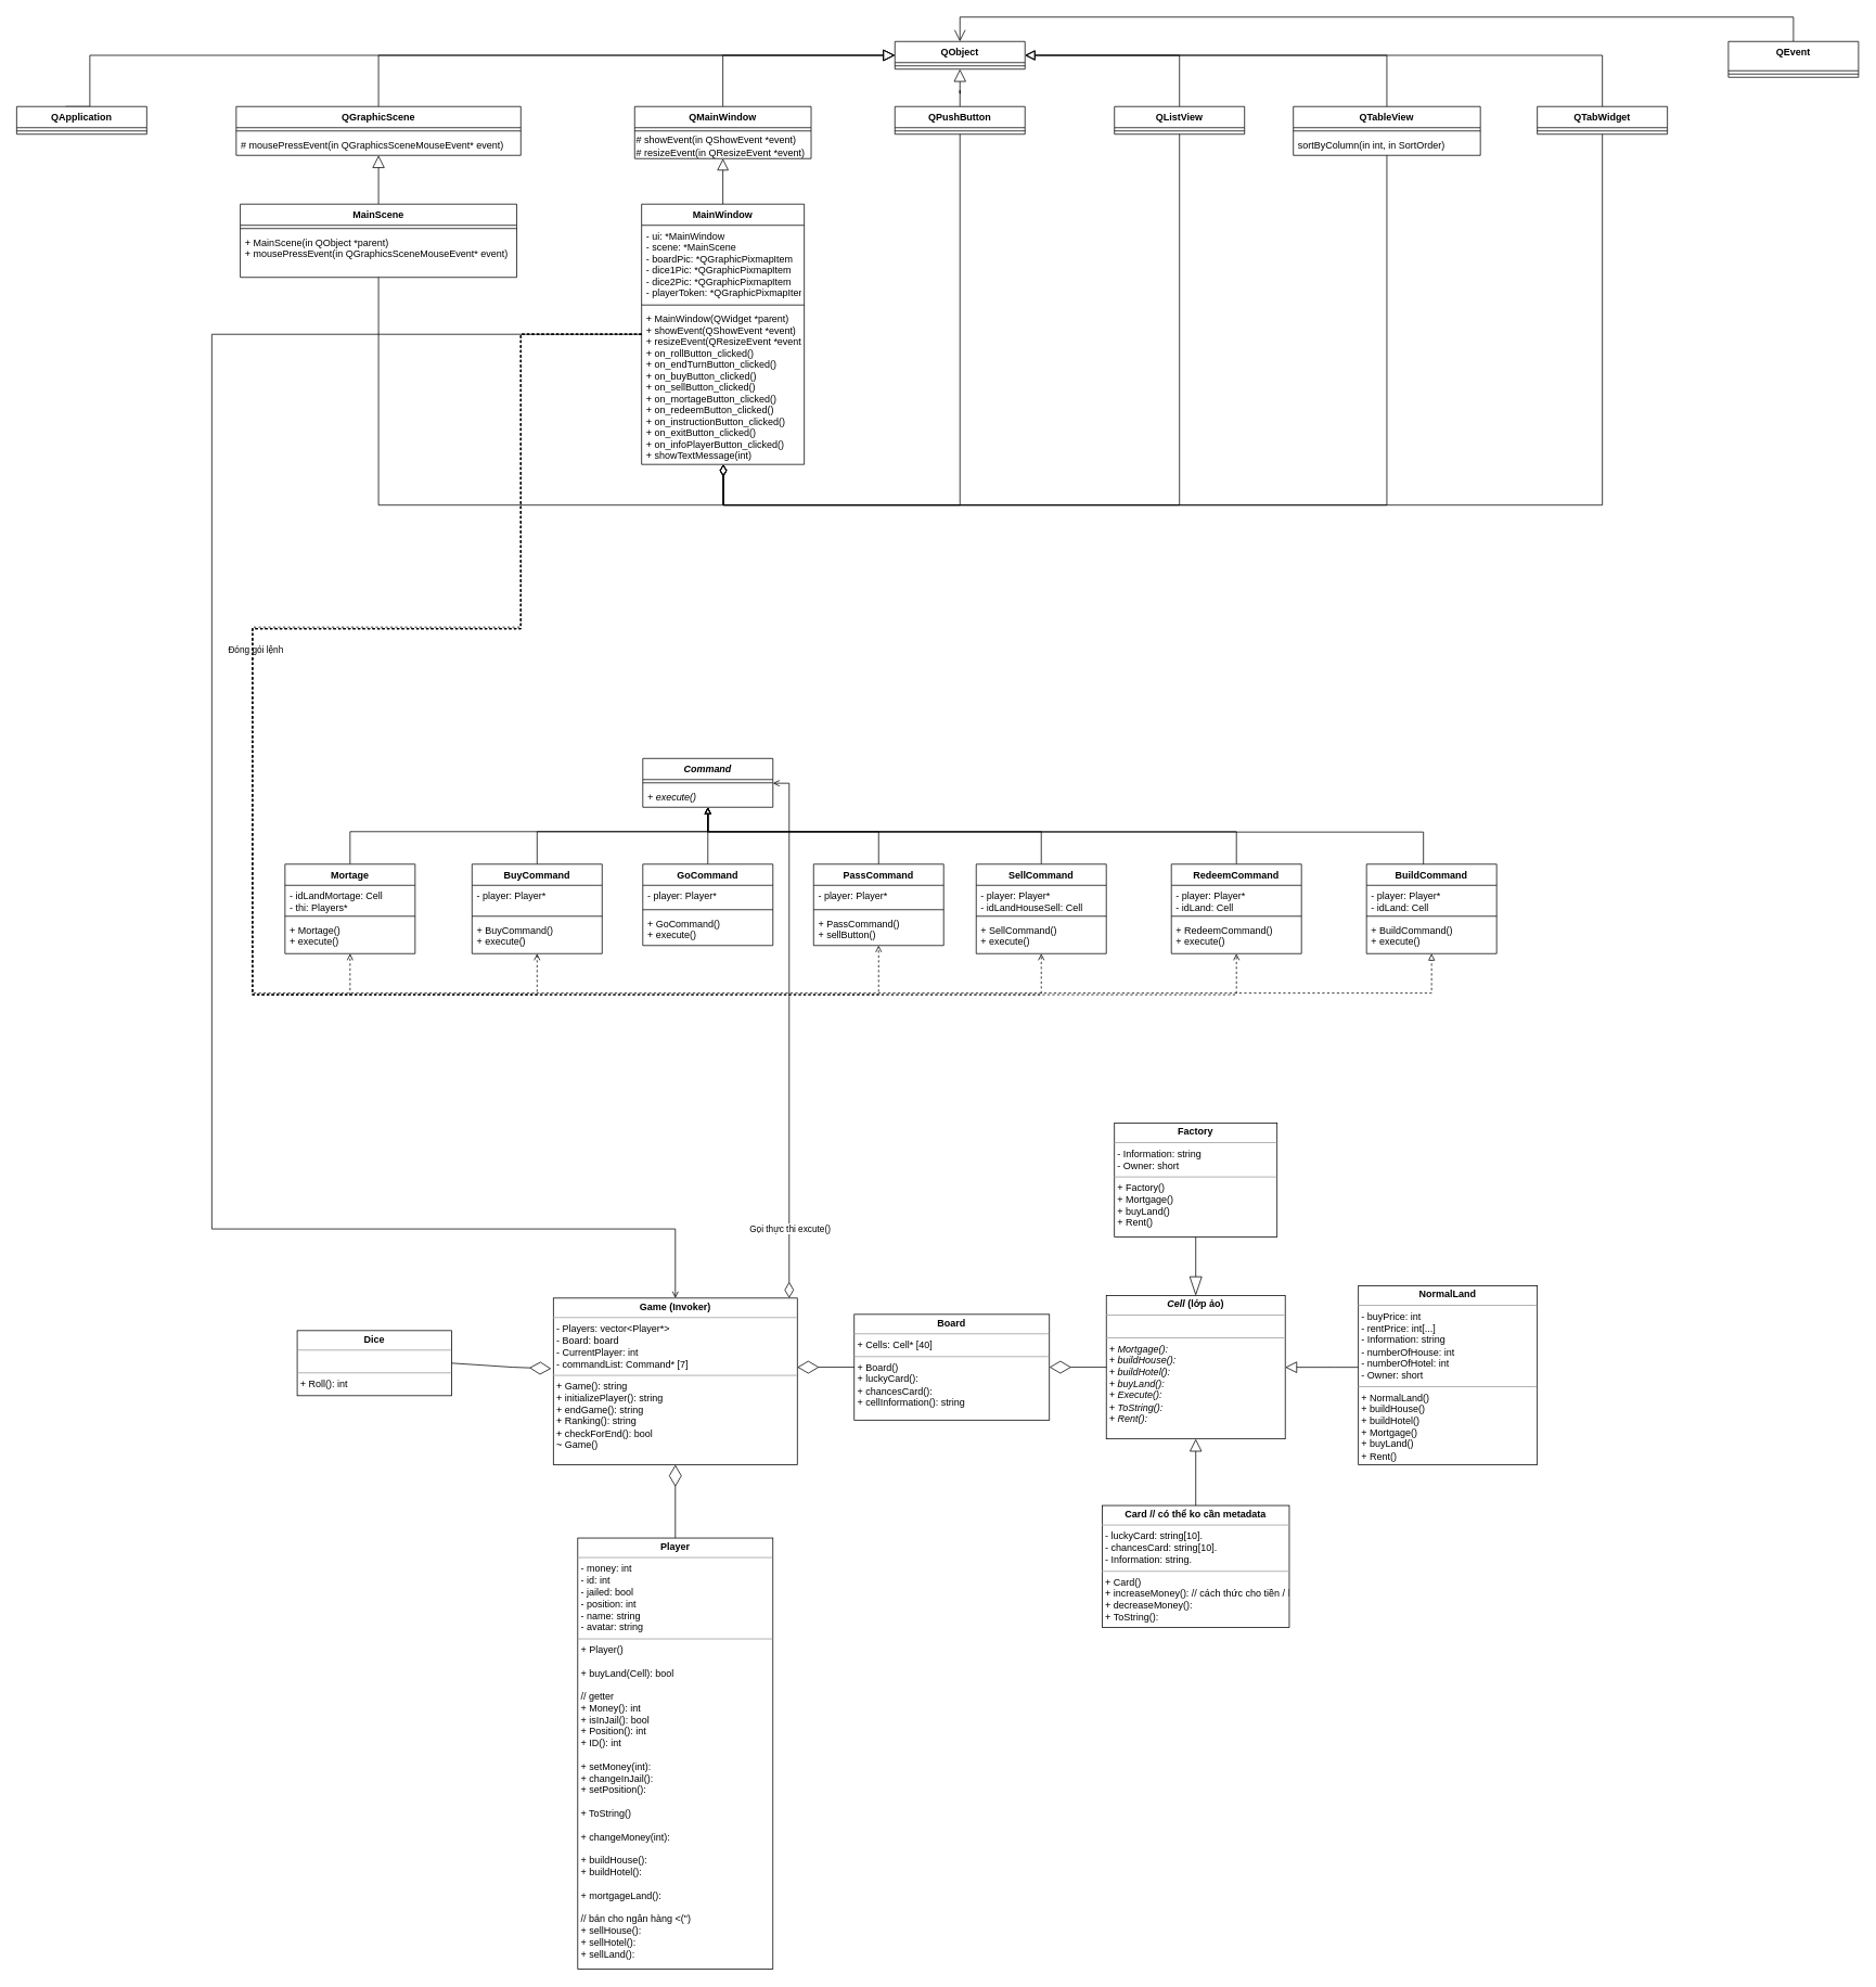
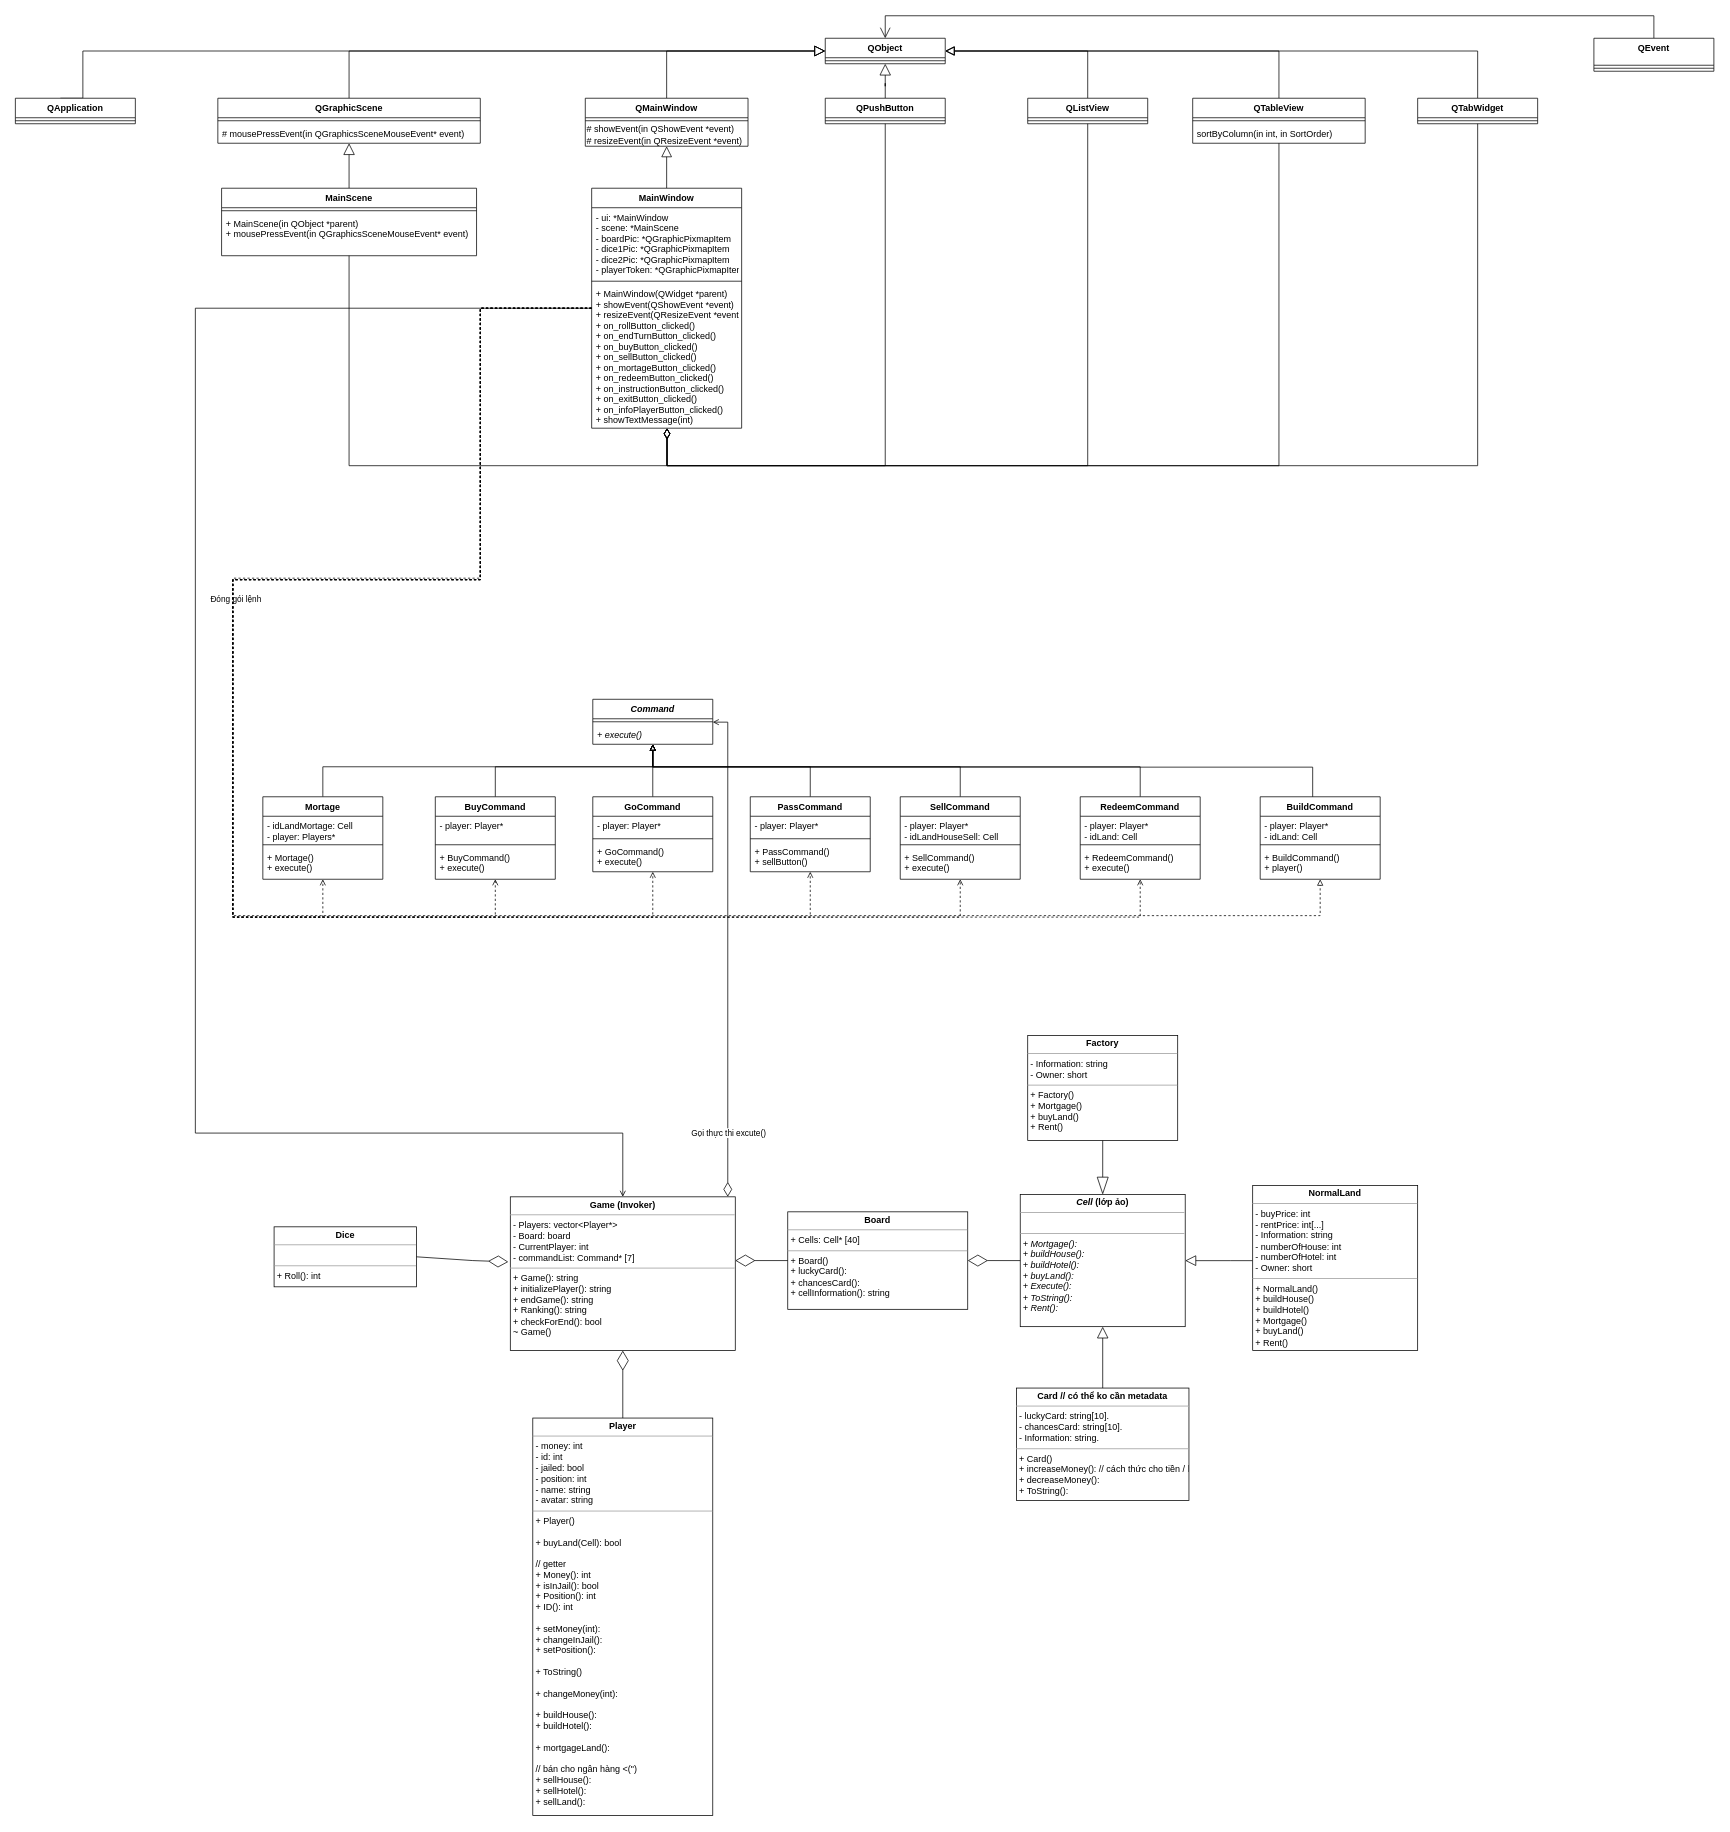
- <mxCell id="32" value="- idLandMortage: Cell&#10;- thi: Players*" style="text;strokeColor=none;fillColor=none;align=left;verticalAlign=top;spacingLeft=4;spacingRight=4;overflow=hidden;rotatable=0;points=[[0,0.5],[1,0.5]];portConstraint=eastwest;" parent="31" vertex="1"><mxGeometry y="26" width="160" height="34" as="geometry" /></mxCell>
+ <mxCell id="32" value="- idLandMortage: Cell&#10;- player: Players*" style="text;strokeColor=none;fillColor=none;align=left;verticalAlign=top;spacingLeft=4;spacingRight=4;overflow=hidden;rotatable=0;points=[[0,0.5],[1,0.5]];portConstraint=eastwest;" parent="31" vertex="1"><mxGeometry y="26" width="160" height="34" as="geometry" /></mxCell>
- <mxCell id="64" value="+ BuildCommand()&#10;+ execute()" style="text;strokeColor=none;fillColor=none;align=left;verticalAlign=top;spacingLeft=4;spacingRight=4;overflow=hidden;rotatable=0;points=[[0,0.5],[1,0.5]];portConstraint=eastwest;" parent="61" vertex="1"><mxGeometry y="68" width="160" height="42" as="geometry" /></mxCell>
+ <mxCell id="64" value="+ BuildCommand()&#10;+ player()" style="text;strokeColor=none;fillColor=none;align=left;verticalAlign=top;spacingLeft=4;spacingRight=4;overflow=hidden;rotatable=0;points=[[0,0.5],[1,0.5]];portConstraint=eastwest;" parent="61" vertex="1"><mxGeometry y="68" width="160" height="42" as="geometry" /></mxCell>
+ <mxCell id="54" style="edgeStyle=orthogonalEdgeStyle;rounded=0;orthogonalLoop=1;jettySize=auto;html=1;dashed=1;startArrow=none;startFill=0;endArrow=open;endFill=0;" parent="1" source="77" target="41" edge="1"><mxGeometry relative="1" as="geometry"><Array as="points"><mxPoint x="640" y="410" /><mxPoint x="640" y="772" /><mxPoint x="310" y="772" /><mxPoint x="310" y="1222" /><mxPoint x="870" y="1222" /></Array></mxGeometry></mxCell>
